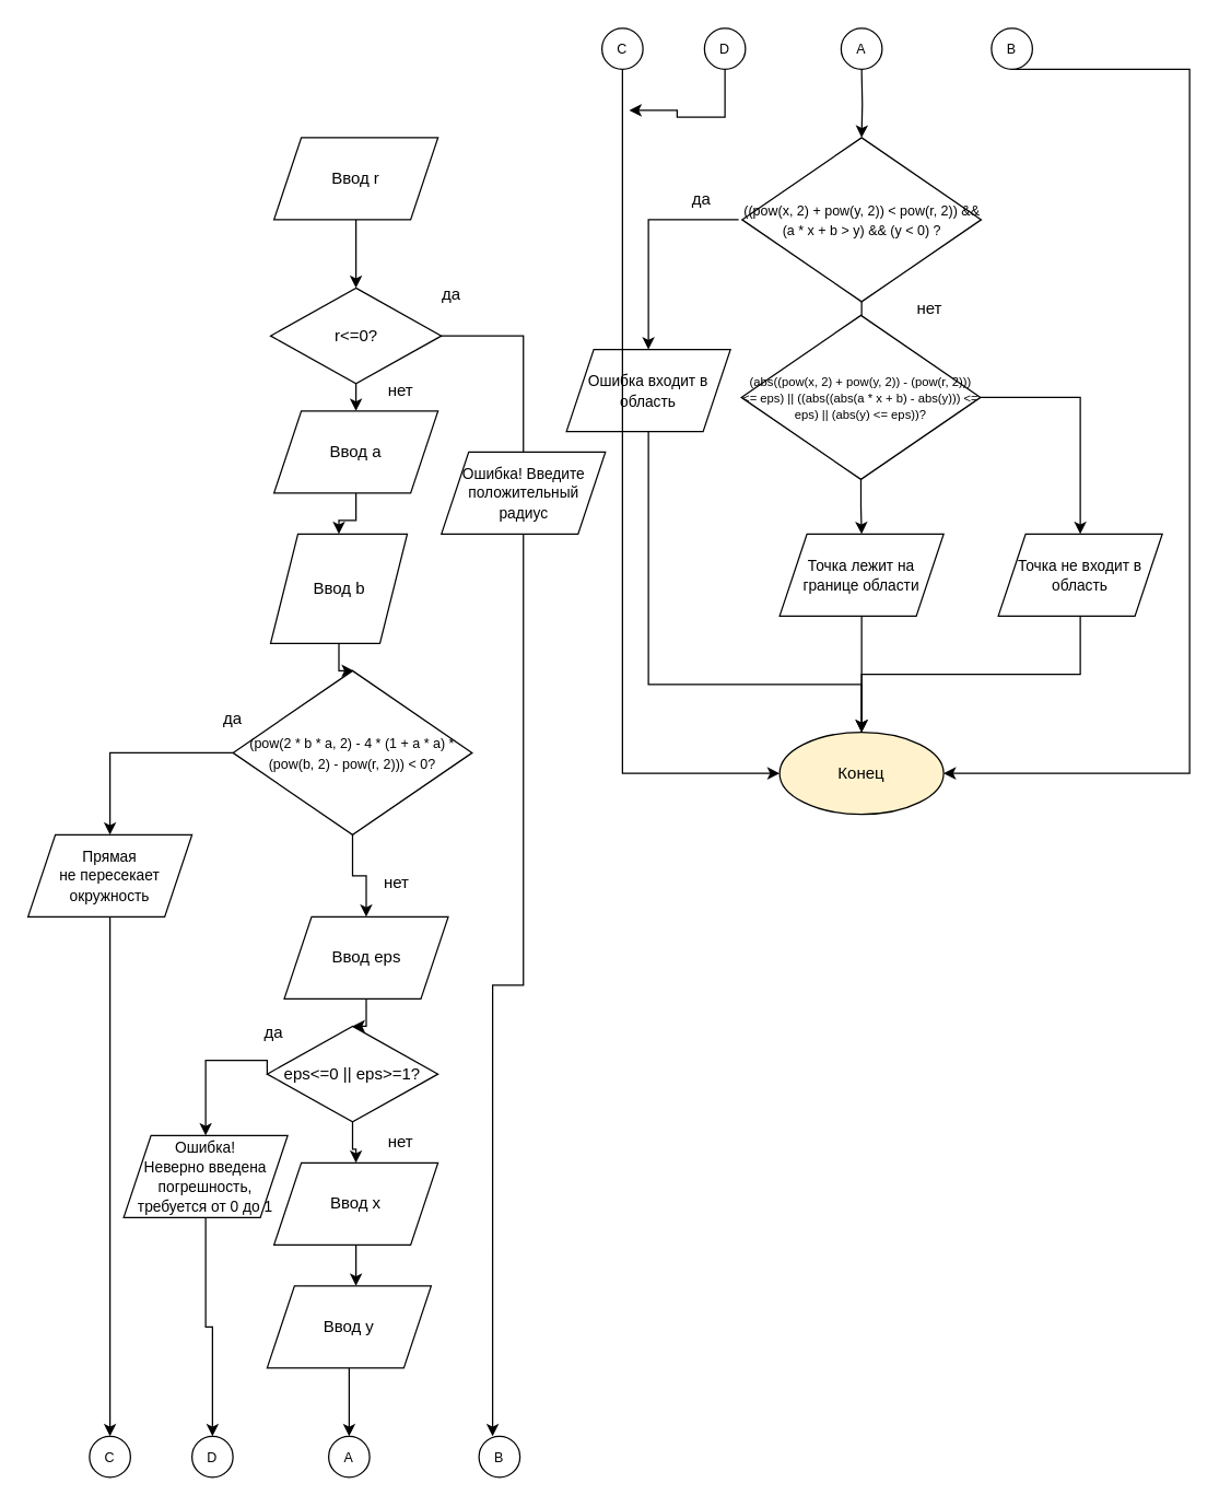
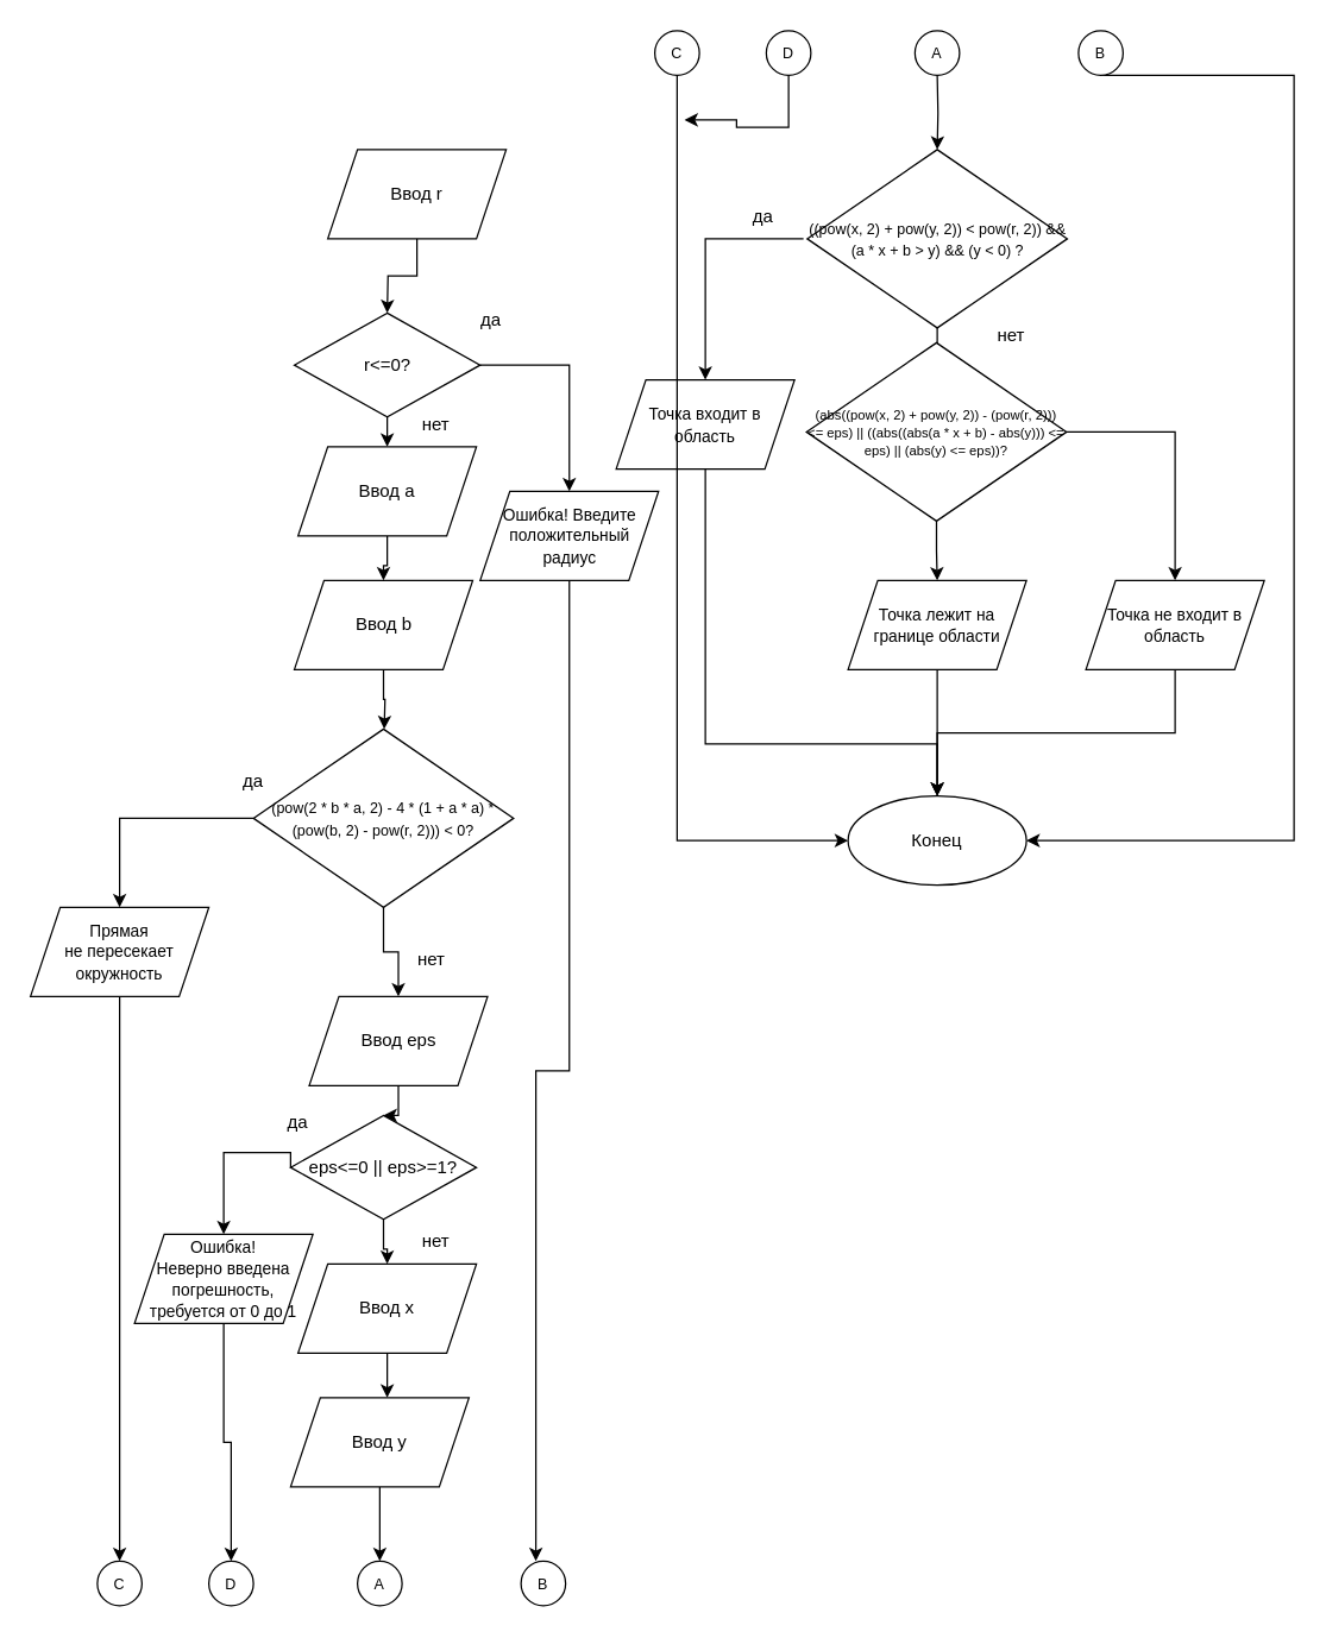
- <mxCell id="3" value="Ввод r" style="shape=parallelogram;perimeter=parallelogramPerimeter;whiteSpace=wrap;html=1;fixedSize=1;" parent="1" vertex="1"><mxGeometry x="200" y="100" width="120" height="60" as="geometry" /></mxCell>
+ <mxCell id="3" value="Ввод r" style="shape=parallelogram;perimeter=parallelogramPerimeter;whiteSpace=wrap;html=1;fixedSize=1;" parent="1" vertex="1"><mxGeometry x="220" y="100" width="120" height="60" as="geometry" /></mxCell>
- <mxCell id="35" value="&lt;font style=&quot;font-size: 11px;&quot;&gt;Ошибка входит в область&lt;/font&gt;" style="shape=parallelogram;perimeter=parallelogramPerimeter;whiteSpace=wrap;html=1;fixedSize=1;" vertex="1" parent="1"><mxGeometry x="414" y="255" width="120" height="60" as="geometry" /></mxCell>
+ <mxCell id="35" value="&lt;font style=&quot;font-size: 11px;&quot;&gt;Точка входит в область&lt;/font&gt;" style="shape=parallelogram;perimeter=parallelogramPerimeter;whiteSpace=wrap;html=1;fixedSize=1;" vertex="1" parent="1"><mxGeometry x="414" y="255" width="120" height="60" as="geometry" /></mxCell>
- <mxCell id="14" style="edgeStyle=orthogonalEdgeStyle;rounded=0;orthogonalLoop=1;jettySize=auto;html=1;exitX=1;exitY=0.5;exitDx=0;exitDy=0;fontSize=9;endArrow=none;" edge="1" parent="1" source="15" target="46"><mxGeometry relative="1" as="geometry" /></mxCell>
+ <mxCell id="14" style="edgeStyle=orthogonalEdgeStyle;rounded=0;orthogonalLoop=1;jettySize=auto;html=1;exitX=1;exitY=0.5;exitDx=0;exitDy=0;fontSize=9;" edge="1" parent="1" source="15" target="46"><mxGeometry relative="1" as="geometry" /></mxCell>
- <mxCell id="7" value="Ввод b" style="shape=parallelogram;perimeter=parallelogramPerimeter;whiteSpace=wrap;html=1;fixedSize=1;" parent="1" vertex="1"><mxGeometry x="197.5" y="390" width="100" height="80" as="geometry" /></mxCell>
+ <mxCell id="7" value="Ввод b" style="shape=parallelogram;perimeter=parallelogramPerimeter;whiteSpace=wrap;html=1;fixedSize=1;" parent="1" vertex="1"><mxGeometry x="197.5" y="390" width="120" height="60" as="geometry" /></mxCell>
- <mxCell id="61" value="Конец" style="ellipse;whiteSpace=wrap;html=1;rounded=0;fillColor=#fff2cc;" vertex="1" parent="1"><mxGeometry x="570" y="535" width="120" height="60" as="geometry" /></mxCell>
+ <mxCell id="61" value="Конец" style="ellipse;whiteSpace=wrap;html=1;rounded=0;" vertex="1" parent="1"><mxGeometry x="570" y="535" width="120" height="60" as="geometry" /></mxCell>
